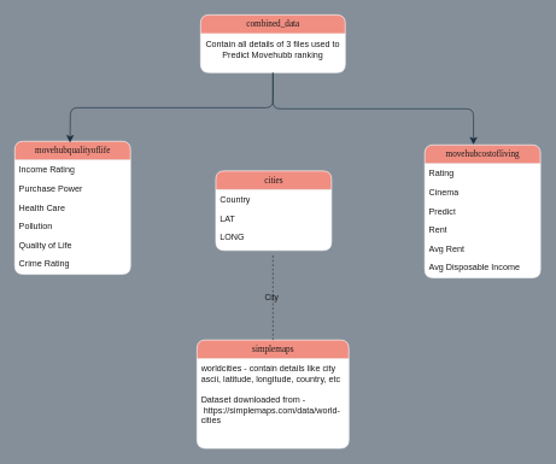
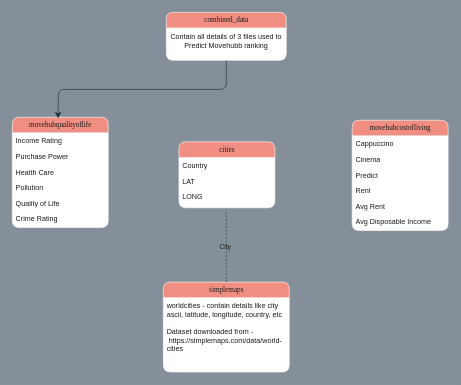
- <mxCell id="11" style="edgeStyle=orthogonalEdgeStyle;html=1;labelBackgroundColor=none;startFill=0;startSize=8;endFill=1;endSize=8;fontFamily=Verdana;fontSize=12;exitX=0.5;exitY=1;exitDx=0;exitDy=0;entryX=0.421;entryY=-0.002;entryDx=0;entryDy=0;entryPerimeter=0;strokeColor=#182E3E;fontColor=default;" parent="1" source="9" target="17" edge="1"><mxGeometry relative="1" as="geometry"><mxPoint x="557" y="315" as="targetPoint" /></mxGeometry></mxCell>
- <mxCell id="18" value="Rating" style="text;html=1;strokeColor=none;fillColor=none;spacingLeft=4;spacingRight=4;whiteSpace=wrap;overflow=hidden;rotatable=0;points=[[0,0.5],[1,0.5]];portConstraint=eastwest;labelBackgroundColor=none;fontColor=#1A1A1A;" vertex="1" parent="17"><mxGeometry y="26" width="160" height="26" as="geometry" /></mxCell>
+ <mxCell id="18" value="Cappuccino" style="text;html=1;strokeColor=none;fillColor=none;spacingLeft=4;spacingRight=4;whiteSpace=wrap;overflow=hidden;rotatable=0;points=[[0,0.5],[1,0.5]];portConstraint=eastwest;labelBackgroundColor=none;fontColor=#1A1A1A;" vertex="1" parent="17"><mxGeometry y="26" width="160" height="26" as="geometry" /></mxCell>
